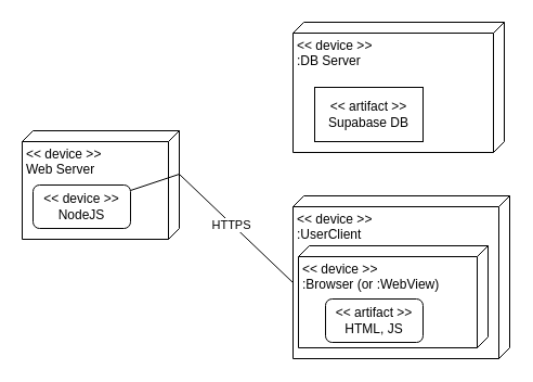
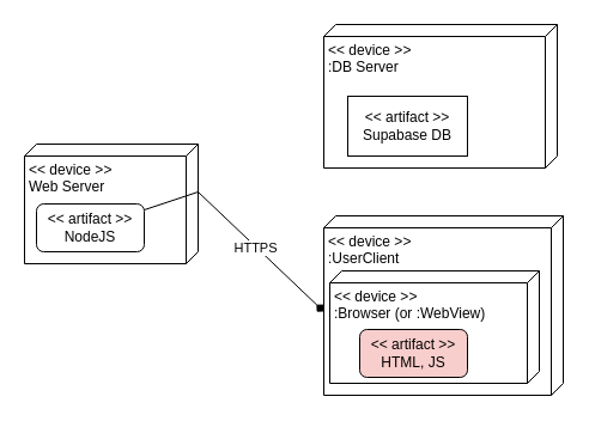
- <mxCell id="11" value="&amp;lt;&amp;lt; device &amp;gt;&amp;gt;&lt;br&gt;NodeJS" style="rounded=1;whiteSpace=wrap;html=1;align=center;" vertex="1" parent="1"><mxGeometry x="30" y="170" width="90" height="40" as="geometry" /></mxCell>
+ <mxCell id="11" value="&amp;lt;&amp;lt; artifact &amp;gt;&amp;gt;&lt;br&gt;NodeJS" style="rounded=1;whiteSpace=wrap;html=1;align=center;" vertex="1" parent="1"><mxGeometry x="30" y="170" width="90" height="40" as="geometry" /></mxCell>
- <mxCell id="9" value="" style="endArrow=none;html=1;rounded=0;exitX=0;exitY=0;exitDx=40;exitDy=0;exitPerimeter=0;entryX=0;entryY=0;entryDx=80;entryDy=200;entryPerimeter=0;" edge="1" parent="1" source="2" target="3"><mxGeometry width="50" height="50" relative="1" as="geometry"><mxPoint x="180" y="170" as="sourcePoint" /><mxPoint x="270" y="95" as="targetPoint" /></mxGeometry></mxCell>
+ <mxCell id="9" value="" style="endArrow=diamond;html=1;rounded=0;exitX=0;exitY=0;exitDx=40;exitDy=0;exitPerimeter=0;entryX=0;entryY=0;entryDx=80;entryDy=200;entryPerimeter=0;" edge="1" parent="1" source="2" target="3"><mxGeometry width="50" height="50" relative="1" as="geometry"><mxPoint x="180" y="170" as="sourcePoint" /><mxPoint x="270" y="95" as="targetPoint" /></mxGeometry></mxCell>
- <mxCell id="8" value="&amp;lt;&amp;lt; artifact &amp;gt;&amp;gt;&lt;br&gt;HTML, JS" style="rounded=1;whiteSpace=wrap;html=1;align=center;" vertex="1" parent="1"><mxGeometry x="300" y="275" width="90" height="40" as="geometry" /></mxCell>
+ <mxCell id="8" value="&amp;lt;&amp;lt; artifact &amp;gt;&amp;gt;&lt;br&gt;HTML, JS" style="rounded=1;whiteSpace=wrap;html=1;align=center;fillColor=#f8cecc;" vertex="1" parent="1"><mxGeometry x="300" y="275" width="90" height="40" as="geometry" /></mxCell>
